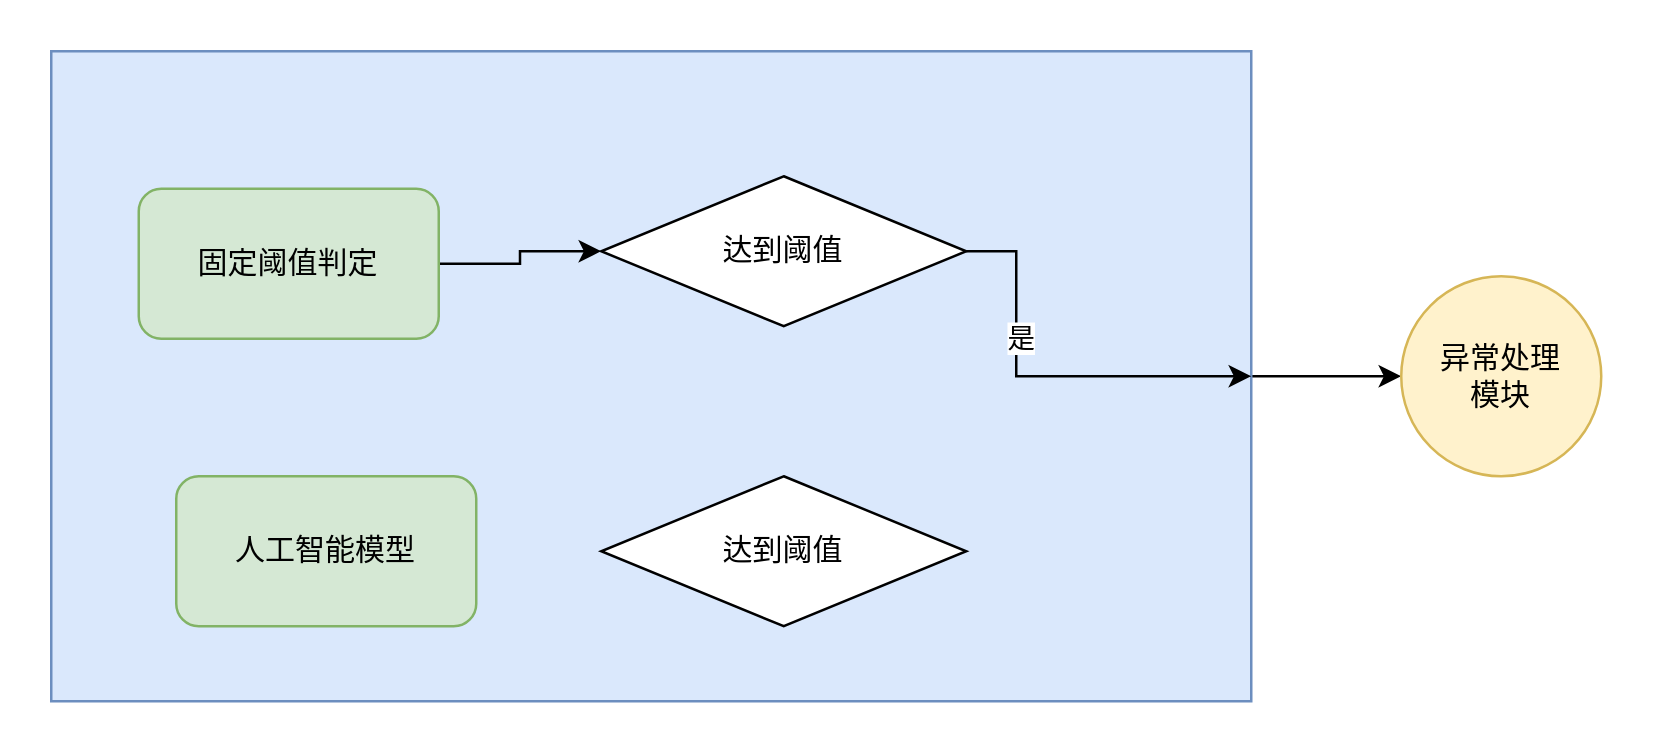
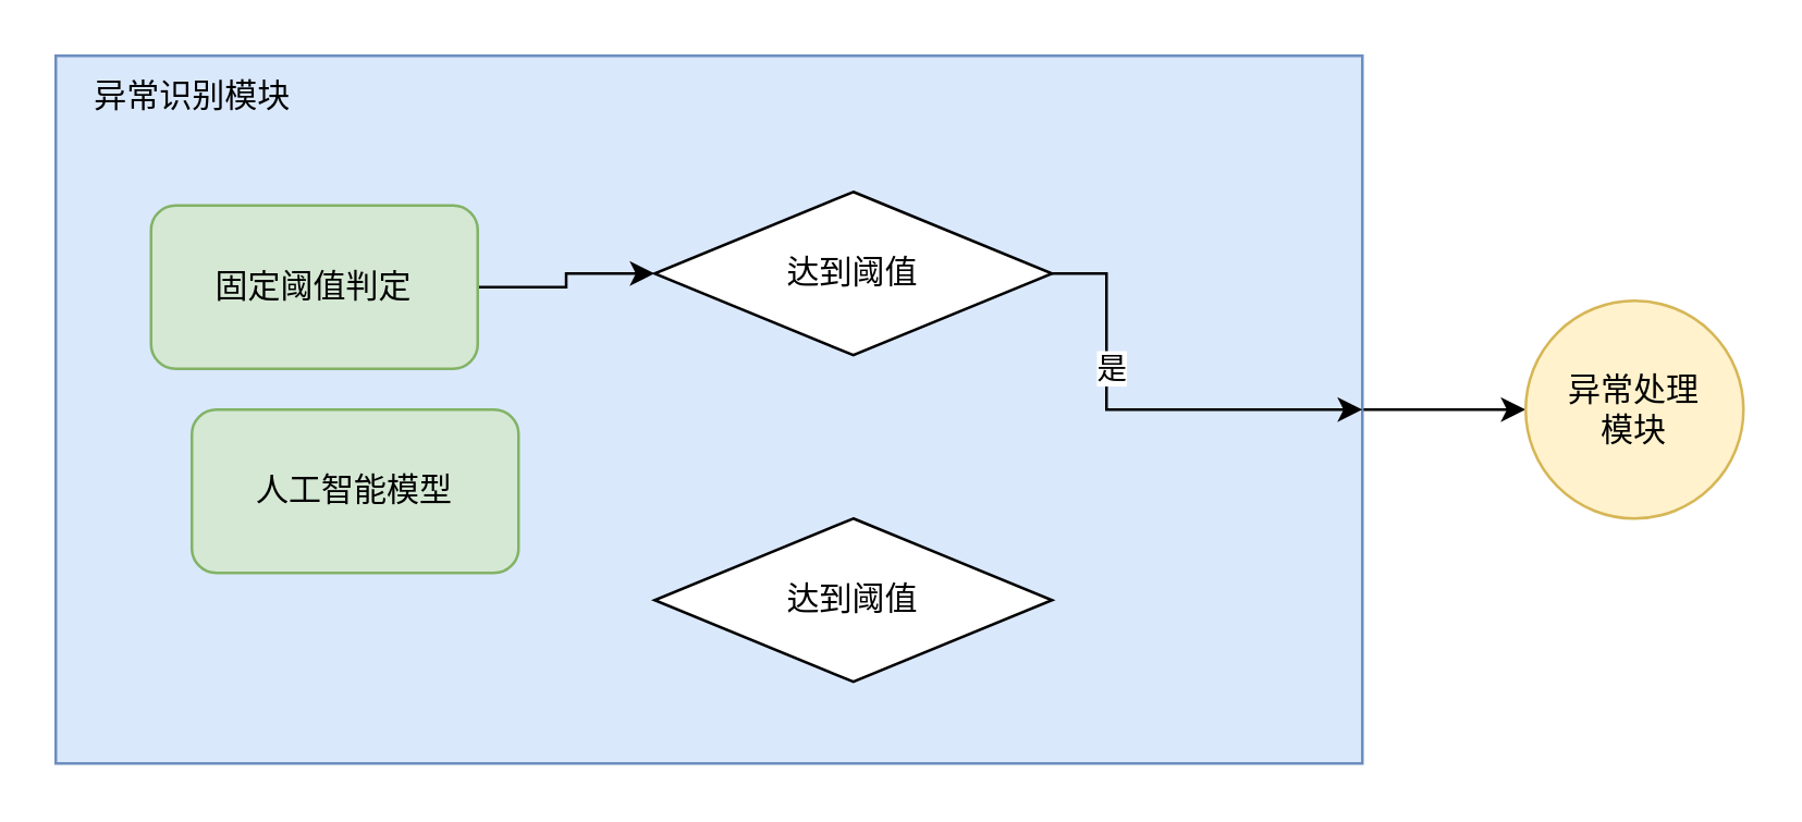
+ <mxCell id="4" value="异常识别模块" style="text;html=1;align=center;verticalAlign=middle;resizable=0;points=[];autosize=1;strokeColor=none;fillColor=none;" vertex="1" parent="1"><mxGeometry x="20" y="20" width="100" height="30" as="geometry" /></mxCell>
- <mxCell id="7" value="人工智能模型" style="rounded=1;whiteSpace=wrap;html=1;fillColor=#d5e8d4;strokeColor=#82b366;" vertex="1" parent="1"><mxGeometry x="70" y="190" width="120" height="60" as="geometry" /></mxCell>
+ <mxCell id="7" value="人工智能模型" style="rounded=1;whiteSpace=wrap;html=1;fillColor=#d5e8d4;strokeColor=#82b366;" vertex="1" parent="1"><mxGeometry x="70" y="150" width="120" height="60" as="geometry" /></mxCell>
